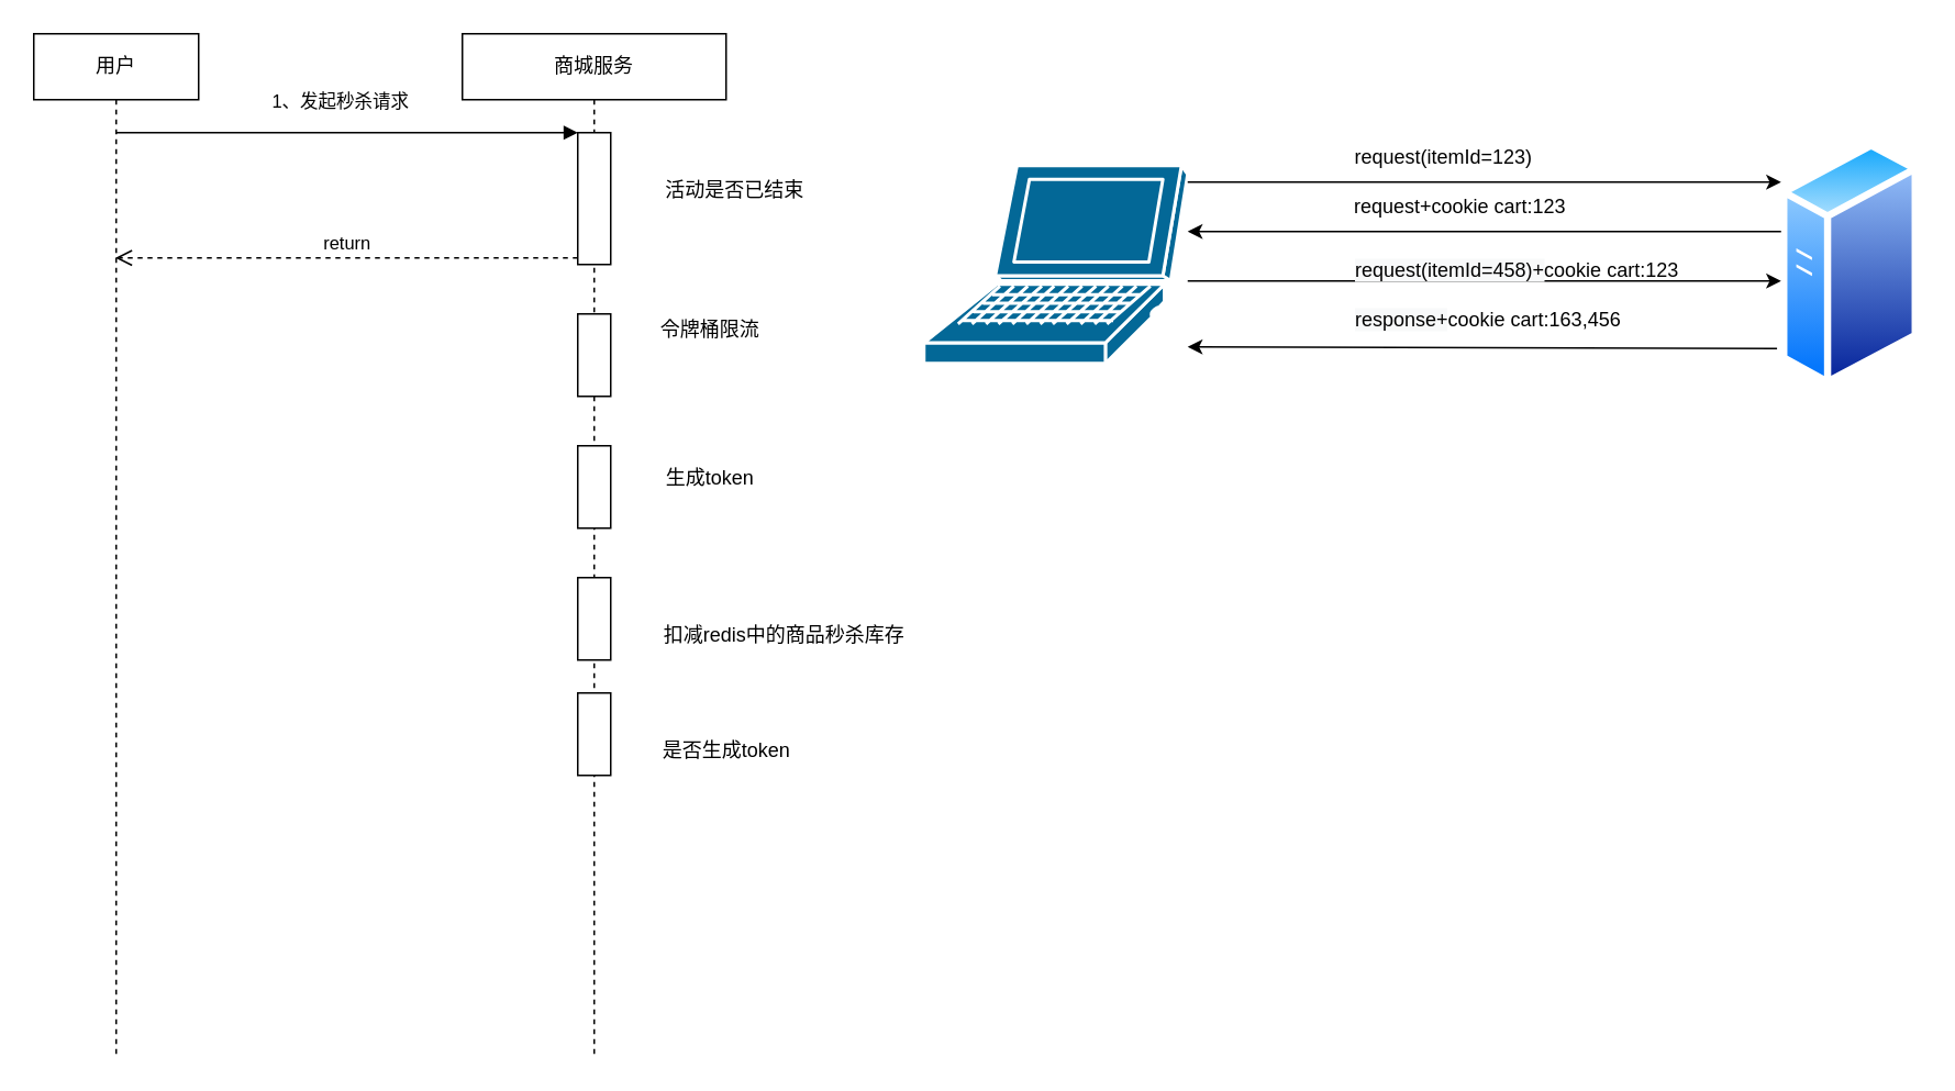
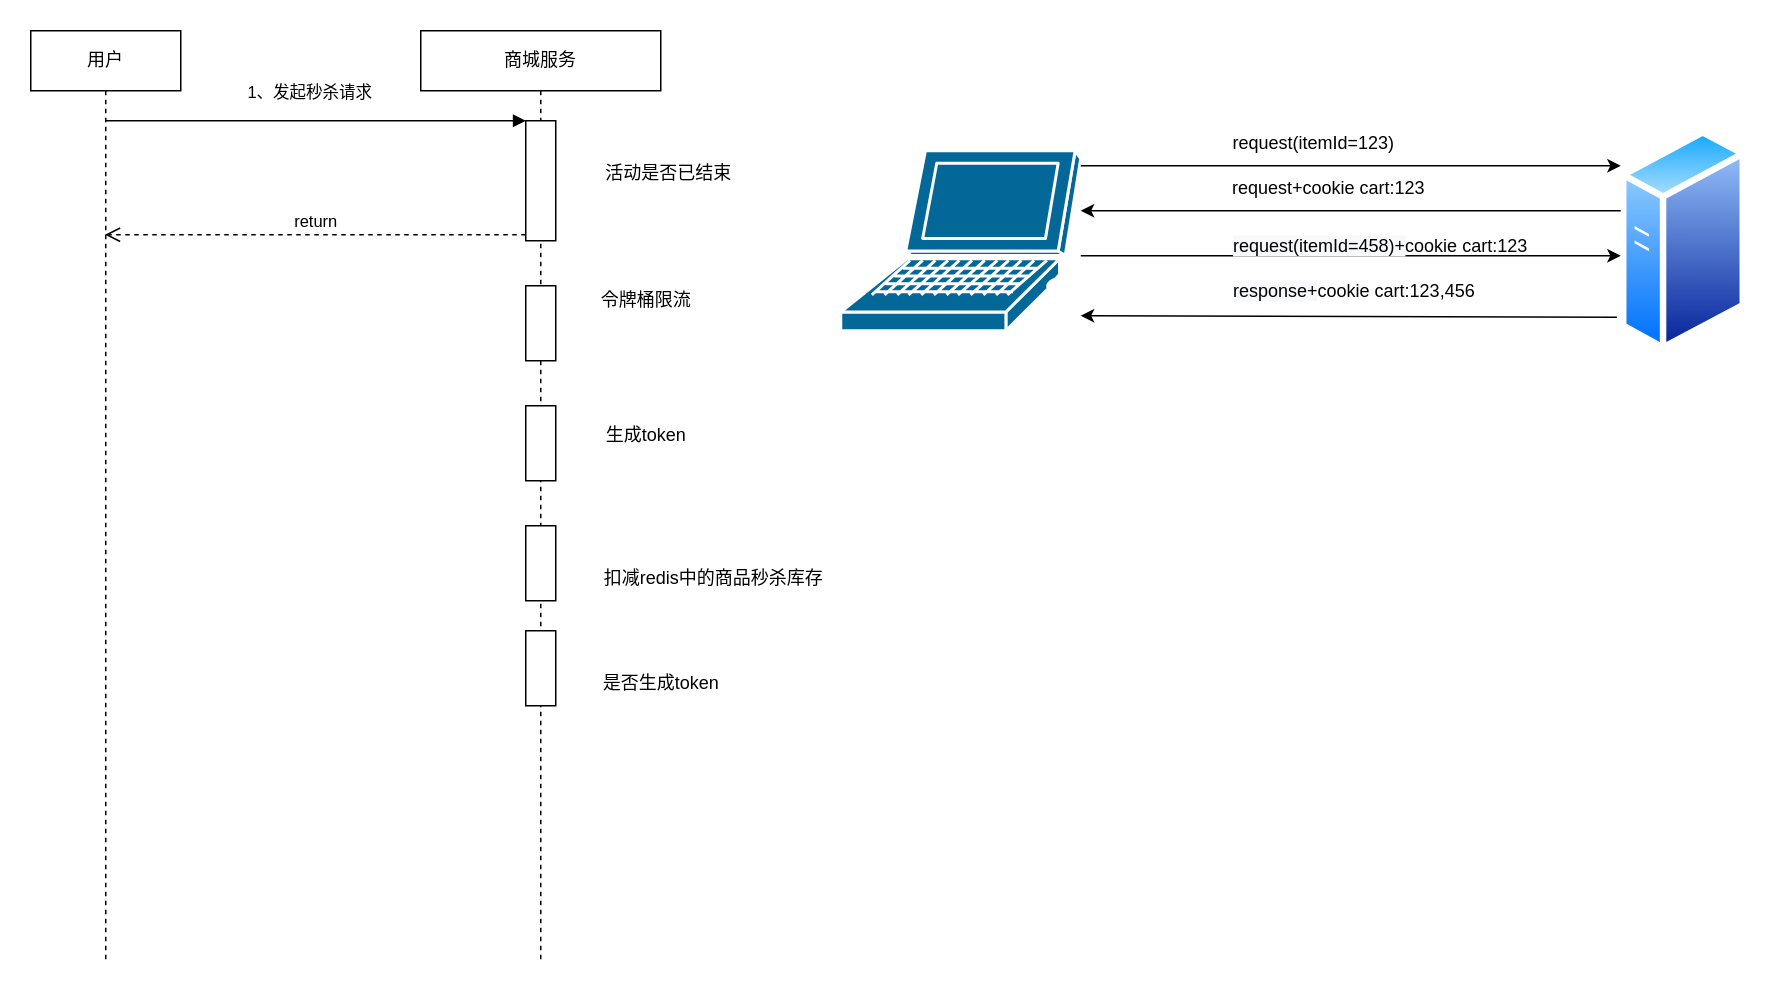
- <mxCell id="20" value="&lt;span style=&quot;color: rgb(0, 0, 0); font-family: Helvetica; font-size: 12px; font-style: normal; font-variant-ligatures: normal; font-variant-caps: normal; font-weight: 400; letter-spacing: normal; orphans: 2; text-align: center; text-indent: 0px; text-transform: none; widows: 2; word-spacing: 0px; -webkit-text-stroke-width: 0px; background-color: rgb(248, 249, 250); text-decoration-thickness: initial; text-decoration-style: initial; text-decoration-color: initial; float: none; display: inline !important;&quot;&gt;response+&lt;/span&gt;&lt;span style=&quot;text-align: center;&quot;&gt;cookie cart:163,456&lt;/span&gt;" style="text;whiteSpace=wrap;html=1;" vertex="1" parent="1"><mxGeometry x="820" y="180" width="230" height="40" as="geometry" /></mxCell>
+ <mxCell id="20" value="&lt;span style=&quot;color: rgb(0, 0, 0); font-family: Helvetica; font-size: 12px; font-style: normal; font-variant-ligatures: normal; font-variant-caps: normal; font-weight: 400; letter-spacing: normal; orphans: 2; text-align: center; text-indent: 0px; text-transform: none; widows: 2; word-spacing: 0px; -webkit-text-stroke-width: 0px; background-color: rgb(248, 249, 250); text-decoration-thickness: initial; text-decoration-style: initial; text-decoration-color: initial; float: none; display: inline !important;&quot;&gt;response+&lt;/span&gt;&lt;span style=&quot;text-align: center;&quot;&gt;cookie cart:123,456&lt;/span&gt;" style="text;whiteSpace=wrap;html=1;" vertex="1" parent="1"><mxGeometry x="820" y="180" width="230" height="40" as="geometry" /></mxCell>
